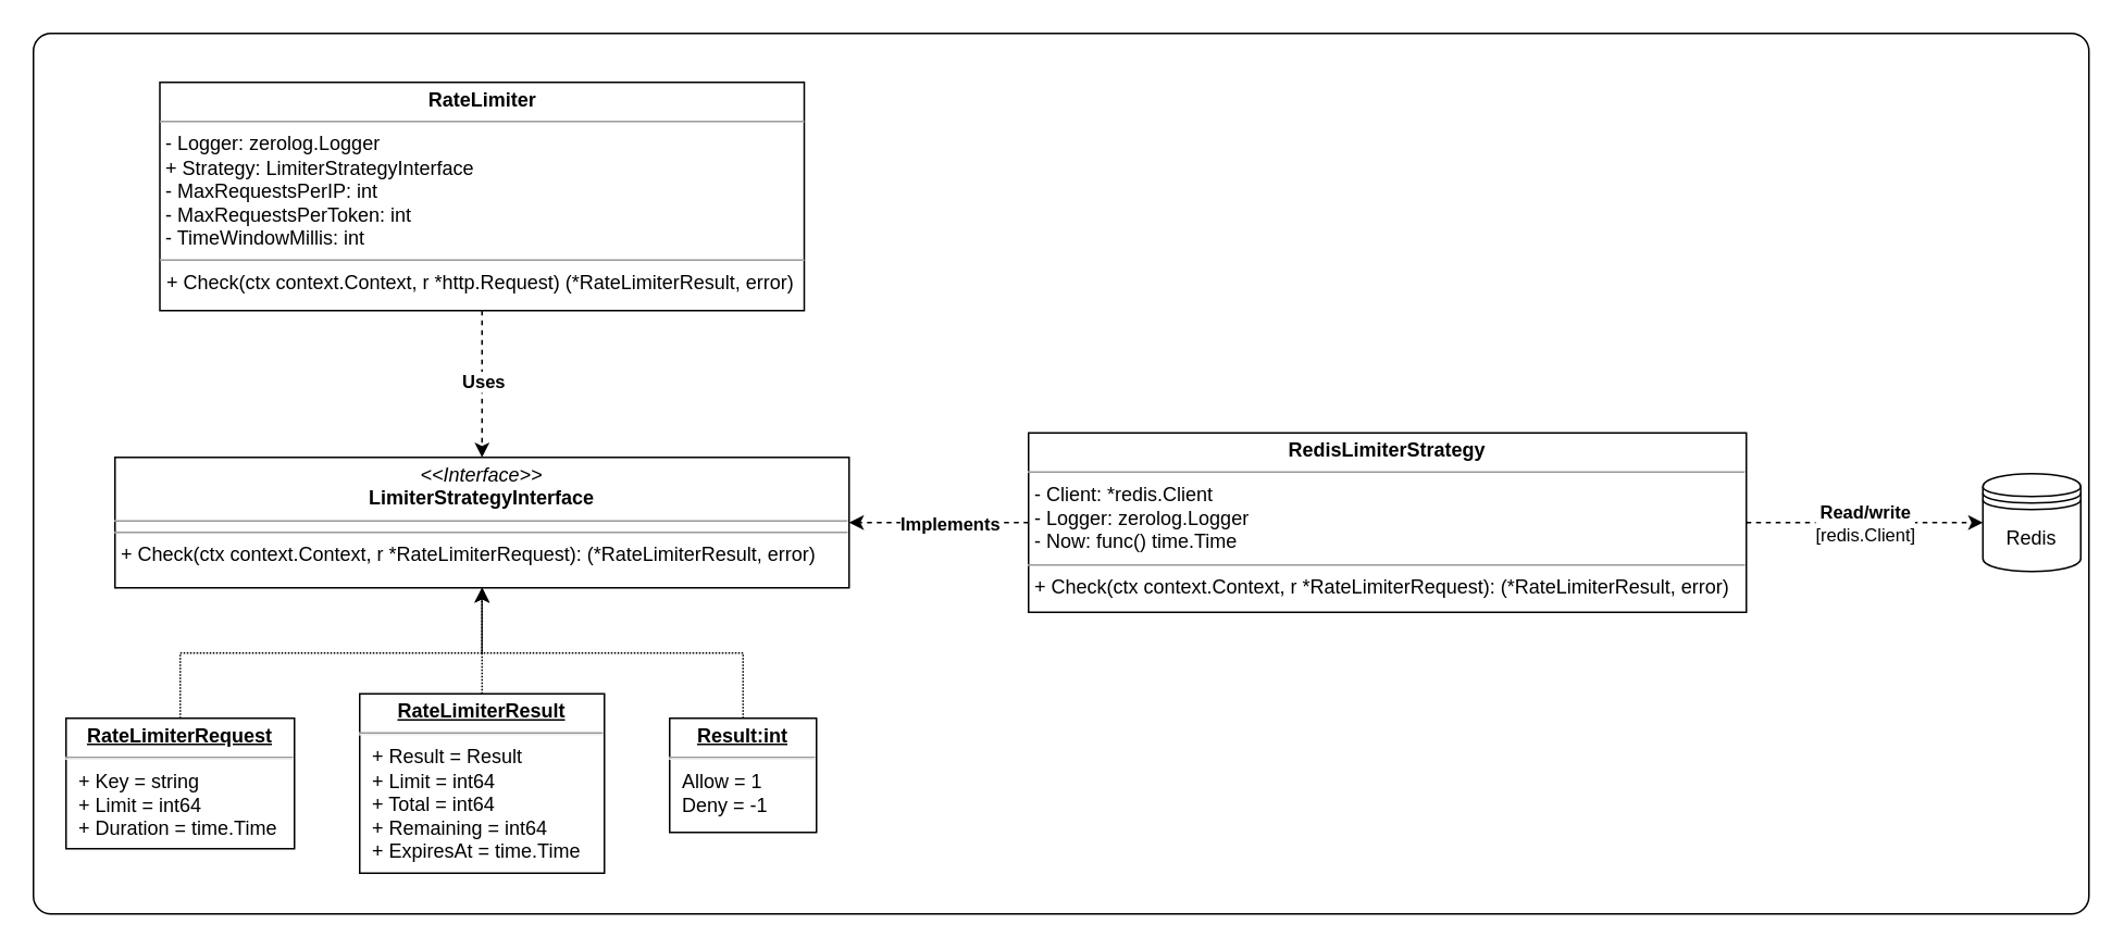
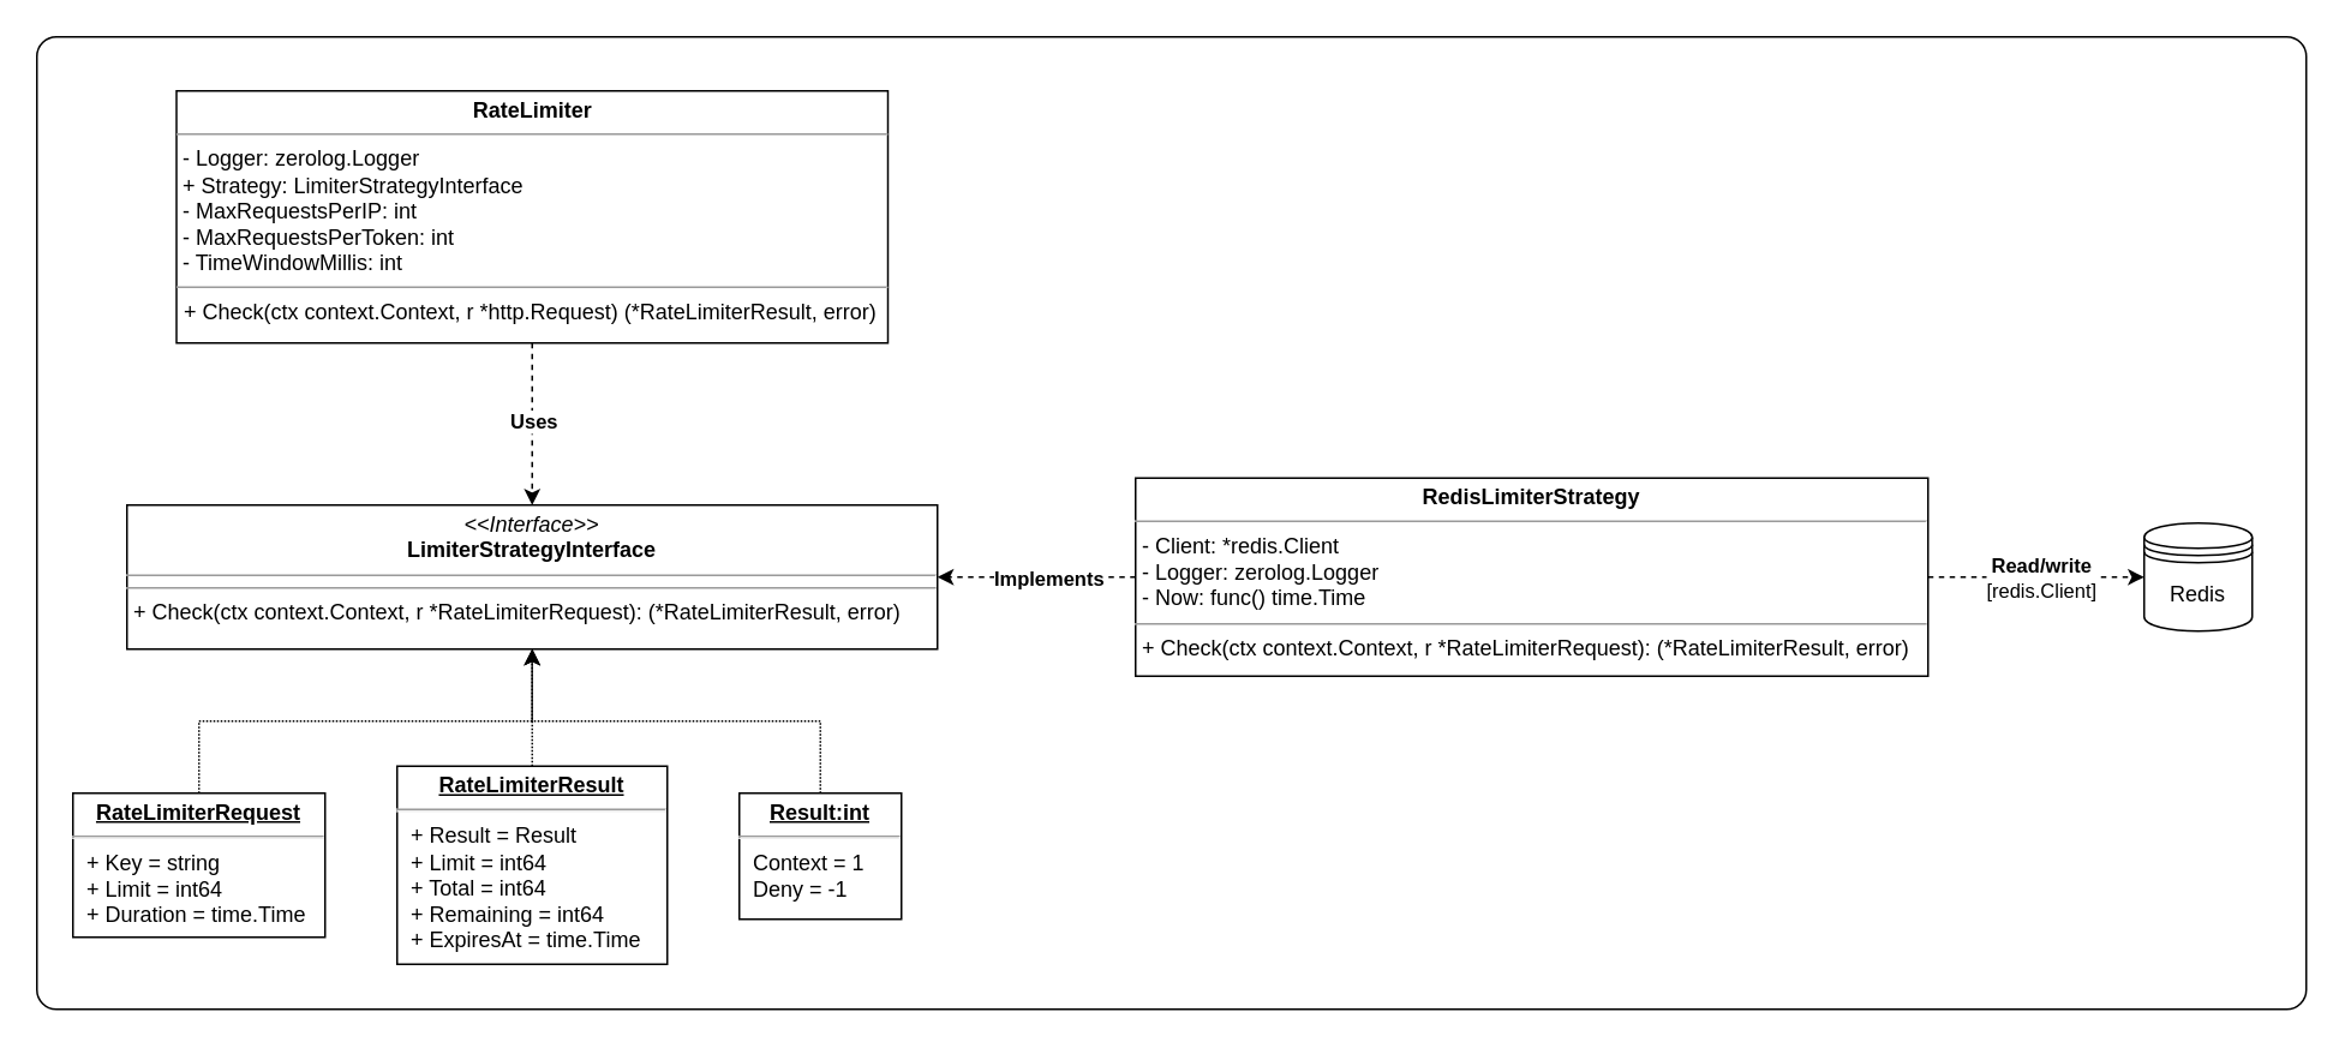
- <mxCell id="13" value="Redis" style="shape=datastore;whiteSpace=wrap;html=1;" vertex="1" parent="1"><mxGeometry x="1215" y="290" width="60" height="60" as="geometry" /></mxCell>
+ <mxCell id="13" value="Redis" style="shape=datastore;whiteSpace=wrap;html=1;" vertex="1" parent="1"><mxGeometry x="1190" y="290" width="60" height="60" as="geometry" /></mxCell>
- <mxCell id="7" value="&lt;p style=&quot;margin:0px;margin-top:4px;text-align:center;text-decoration:underline;&quot;&gt;&lt;b&gt;Result:int&lt;/b&gt;&lt;/p&gt;&lt;hr&gt;&lt;p style=&quot;margin:0px;margin-left:8px;&quot;&gt;Allow = 1&lt;/p&gt;&lt;p style=&quot;margin:0px;margin-left:8px;&quot;&gt;Deny = -1&lt;br&gt;&lt;/p&gt;" style="verticalAlign=top;align=left;overflow=fill;fontSize=12;fontFamily=Helvetica;html=1;whiteSpace=wrap;" vertex="1" parent="1"><mxGeometry x="410" y="440" width="90" height="70" as="geometry" /></mxCell>
+ <mxCell id="7" value="&lt;p style=&quot;margin:0px;margin-top:4px;text-align:center;text-decoration:underline;&quot;&gt;&lt;b&gt;Result:int&lt;/b&gt;&lt;/p&gt;&lt;hr&gt;&lt;p style=&quot;margin:0px;margin-left:8px;&quot;&gt;Context = 1&lt;/p&gt;&lt;p style=&quot;margin:0px;margin-left:8px;&quot;&gt;Deny = -1&lt;br&gt;&lt;/p&gt;" style="verticalAlign=top;align=left;overflow=fill;fontSize=12;fontFamily=Helvetica;html=1;whiteSpace=wrap;" vertex="1" parent="1"><mxGeometry x="410" y="440" width="90" height="70" as="geometry" /></mxCell>
